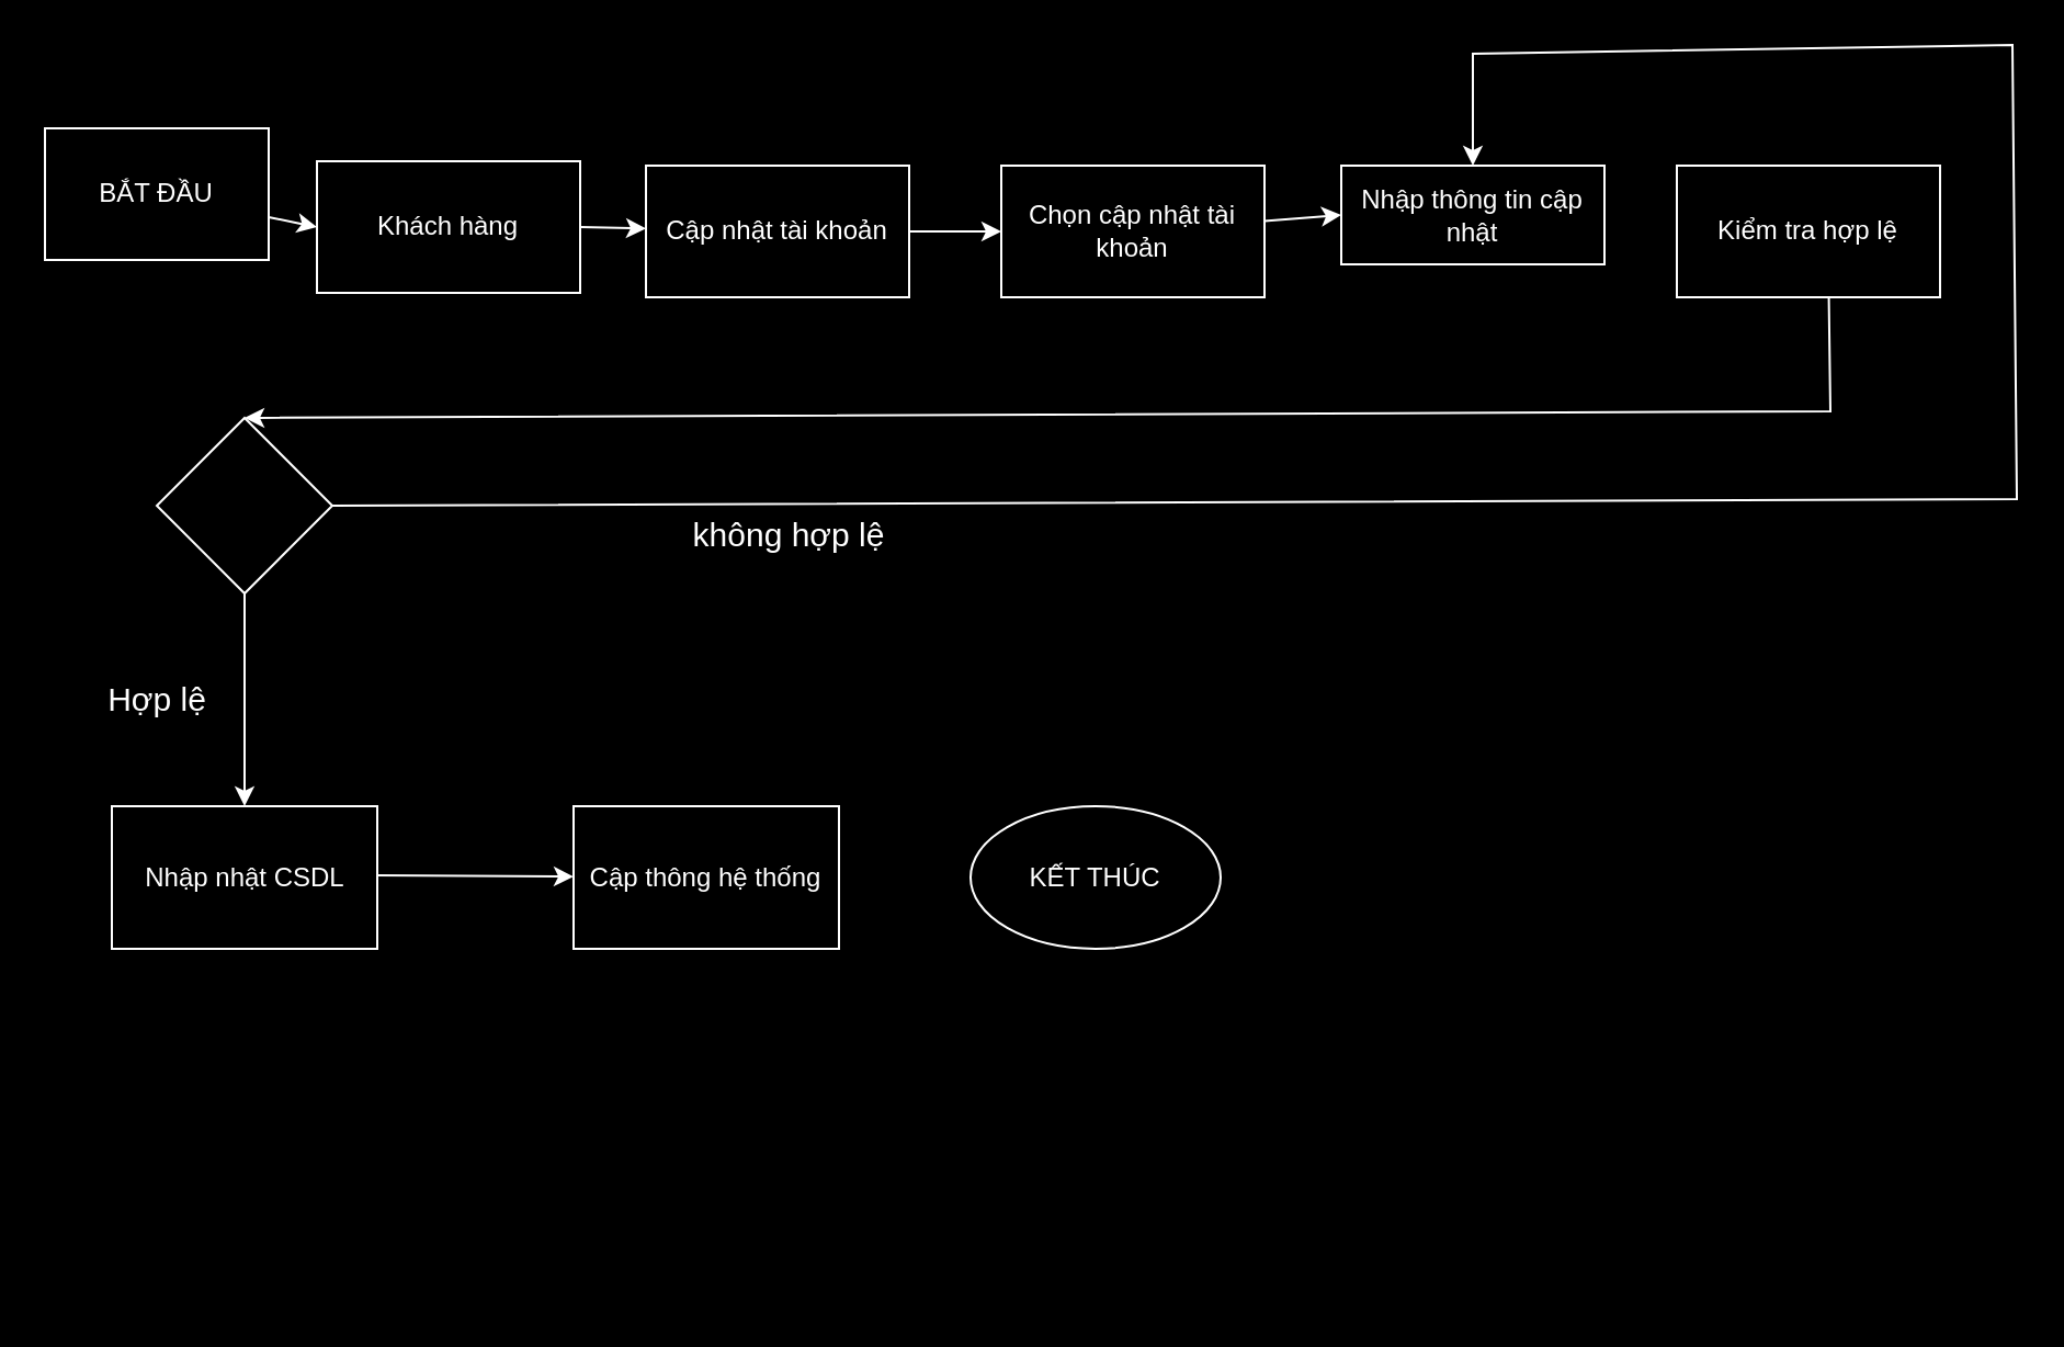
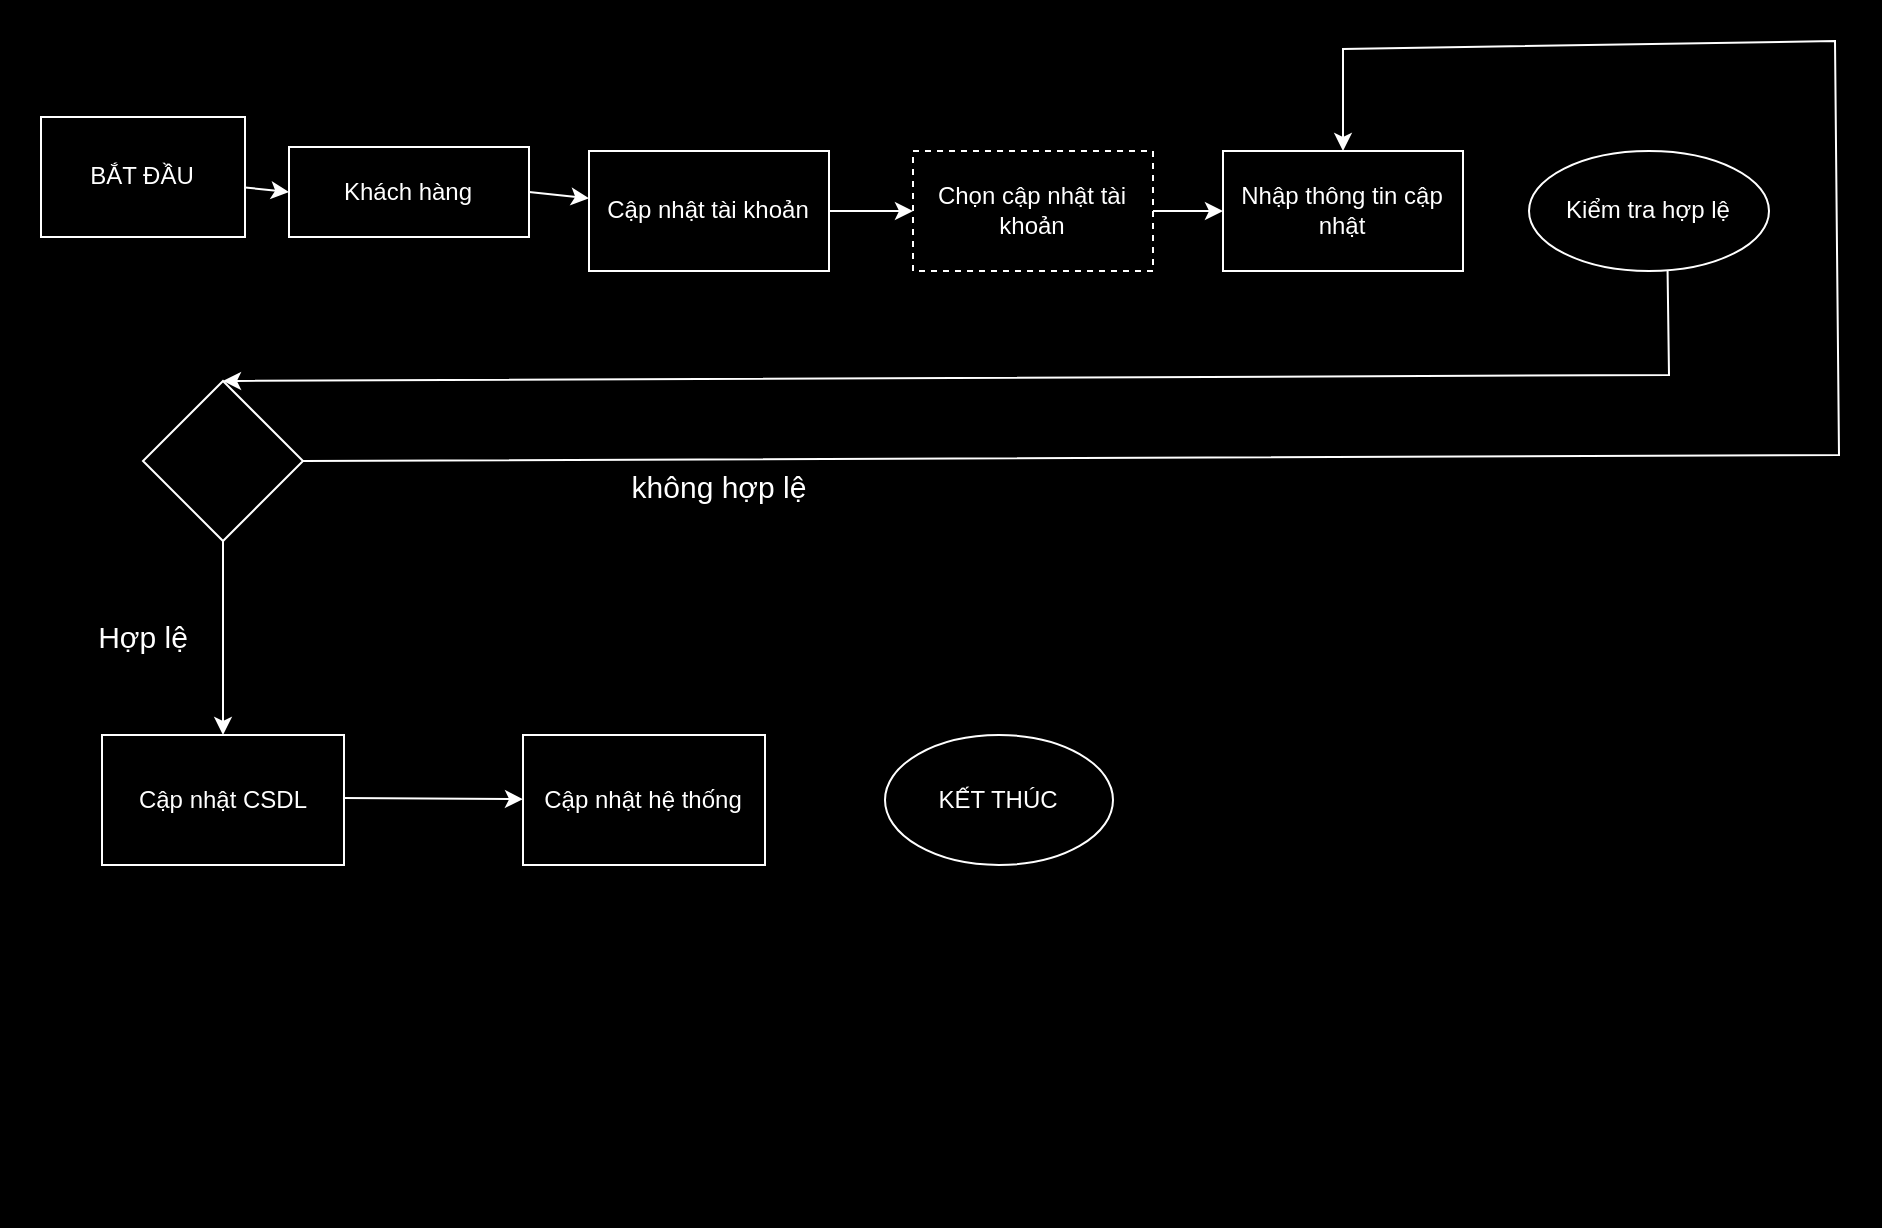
- <mxCell id="20" value="&lt;font color=&quot;#ffffff&quot;&gt;Nhập thông tin cập nhật&lt;/font&gt;" style="rounded=0;whiteSpace=wrap;html=1;fillColor=#000000;strokeColor=#FFFFFF;" parent="1" vertex="1"><mxGeometry x="611" y="75" width="120" height="45" as="geometry" /></mxCell>
+ <mxCell id="20" value="&lt;font color=&quot;#ffffff&quot;&gt;Nhập thông tin cập nhật&lt;/font&gt;" style="rounded=0;whiteSpace=wrap;html=1;fillColor=#000000;strokeColor=#FFFFFF;" parent="1" vertex="1"><mxGeometry x="611" y="75" width="120" height="60" as="geometry" /></mxCell>
- <mxCell id="4" value="&lt;font color=&quot;#ffffff&quot;&gt;Khách hàng&lt;/font&gt;" style="rounded=0;whiteSpace=wrap;html=1;fillColor=#000000;strokeColor=#FFFFFF;" parent="1" vertex="1"><mxGeometry x="144" y="73" width="120" height="60" as="geometry" /></mxCell>
+ <mxCell id="4" value="&lt;font color=&quot;#ffffff&quot;&gt;Khách hàng&lt;/font&gt;" style="rounded=0;whiteSpace=wrap;html=1;fillColor=#000000;strokeColor=#FFFFFF;" parent="1" vertex="1"><mxGeometry x="144" y="73" width="120" height="45" as="geometry" /></mxCell>
- <mxCell id="11" value="&lt;font color=&quot;#ffffff&quot;&gt;Chọn cập nhật tài khoản&lt;/font&gt;" style="rounded=0;whiteSpace=wrap;html=1;fillColor=#000000;strokeColor=#FFFFFF;" parent="1" vertex="1"><mxGeometry x="456" y="75" width="120" height="60" as="geometry" /></mxCell>
+ <mxCell id="11" value="&lt;font color=&quot;#ffffff&quot;&gt;Chọn cập nhật tài khoản&lt;/font&gt;" style="rounded=0;whiteSpace=wrap;html=1;fillColor=#000000;strokeColor=#FFFFFF;dashed=1;" parent="1" vertex="1"><mxGeometry x="456" y="75" width="120" height="60" as="geometry" /></mxCell>
- <mxCell id="32" value="&lt;font color=&quot;#ffffff&quot;&gt;Kiểm tra hợp lệ&lt;/font&gt;" style="rounded=0;whiteSpace=wrap;html=1;fillColor=#000000;strokeColor=#FFFFFF;" vertex="1" parent="1"><mxGeometry x="764" y="75" width="120" height="60" as="geometry" /></mxCell>
+ <mxCell id="32" value="&lt;font color=&quot;#ffffff&quot;&gt;Kiểm tra hợp lệ&lt;/font&gt;" style="ellipse;whiteSpace=wrap;html=1;fillColor=#000000;strokeColor=#FFFFFF;" vertex="1" parent="1"><mxGeometry x="764" y="75" width="120" height="60" as="geometry" /></mxCell>
- <mxCell id="29" value="&lt;font color=&quot;#ffffff&quot;&gt;Nhập nhật CSDL&lt;/font&gt;" style="rounded=0;whiteSpace=wrap;html=1;fillColor=#000000;strokeColor=#FFFFFF;" parent="1" vertex="1"><mxGeometry x="50.5" y="367" width="121" height="65" as="geometry" /></mxCell>
+ <mxCell id="29" value="&lt;font color=&quot;#ffffff&quot;&gt;Cập nhật CSDL&lt;/font&gt;" style="rounded=0;whiteSpace=wrap;html=1;fillColor=#000000;strokeColor=#FFFFFF;" parent="1" vertex="1"><mxGeometry x="50.5" y="367" width="121" height="65" as="geometry" /></mxCell>
- <mxCell id="30" value="&lt;font color=&quot;#ffffff&quot;&gt;Cập thông hệ thống&lt;/font&gt;" style="rounded=0;whiteSpace=wrap;html=1;fillColor=#000000;strokeColor=#FFFFFF;" parent="1" vertex="1"><mxGeometry x="261" y="367" width="121" height="65" as="geometry" /></mxCell>
+ <mxCell id="30" value="&lt;font color=&quot;#ffffff&quot;&gt;Cập nhật hệ thống&lt;/font&gt;" style="rounded=0;whiteSpace=wrap;html=1;fillColor=#000000;strokeColor=#FFFFFF;" parent="1" vertex="1"><mxGeometry x="261" y="367" width="121" height="65" as="geometry" /></mxCell>
